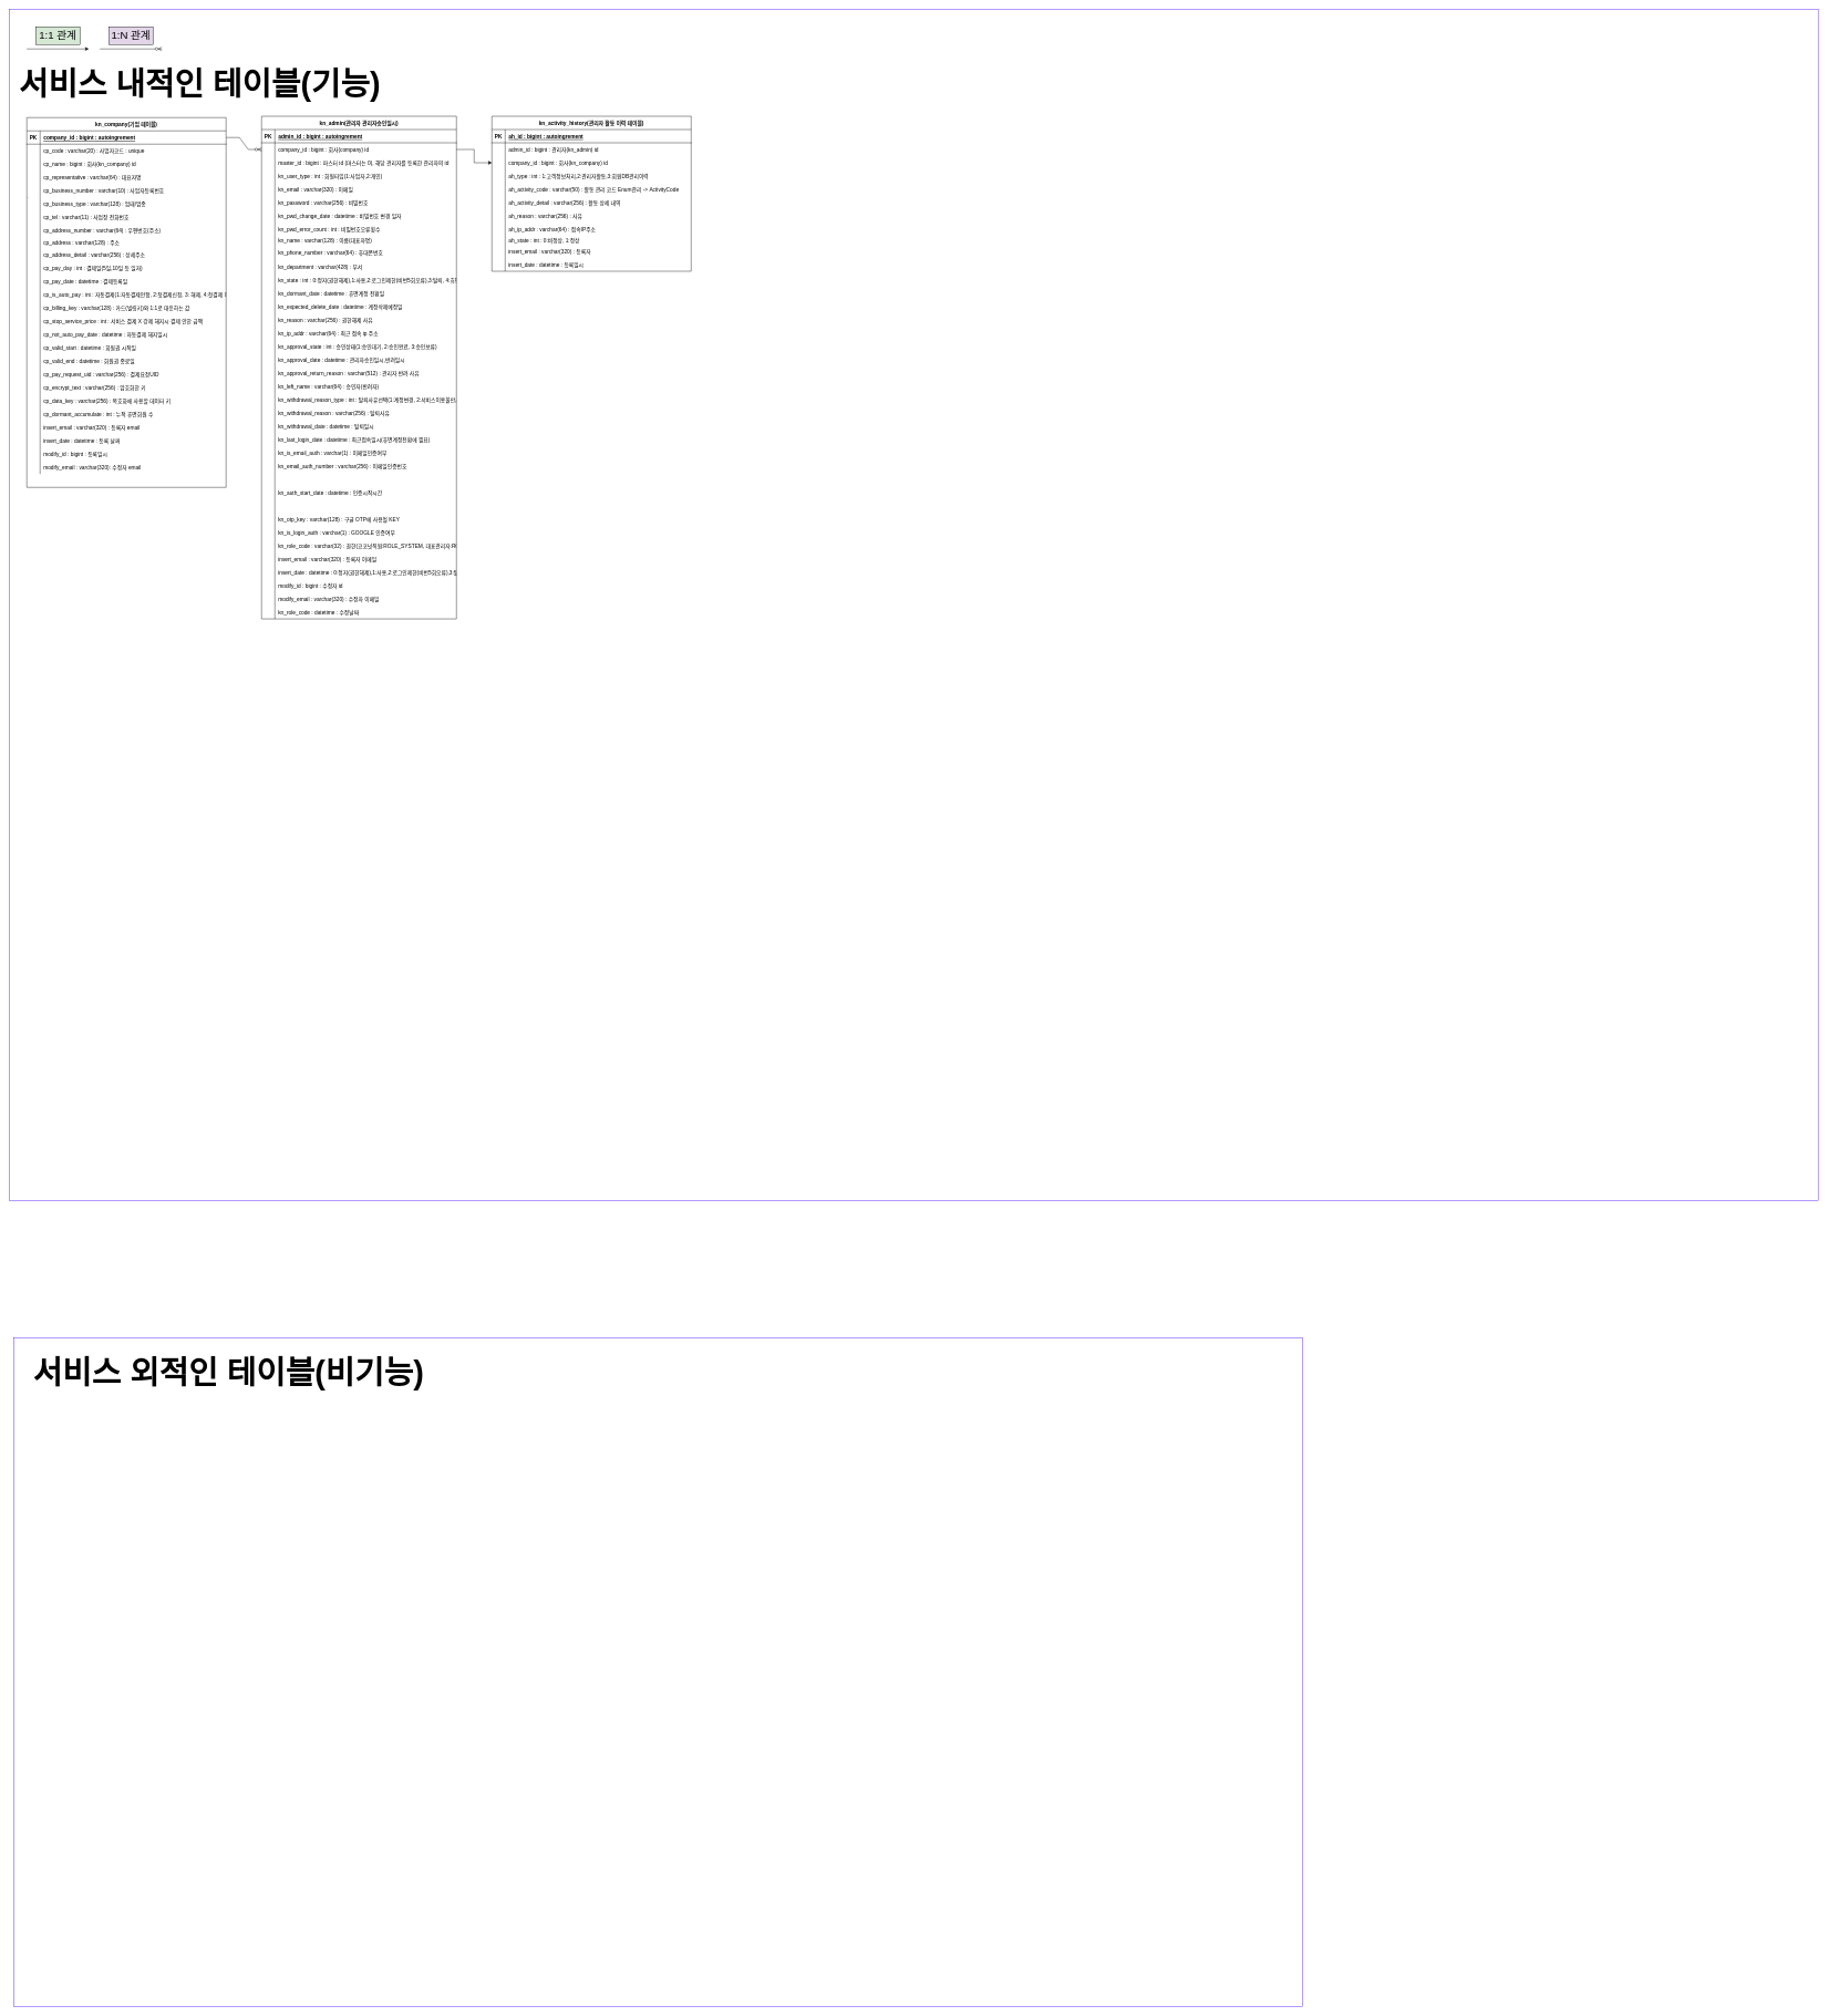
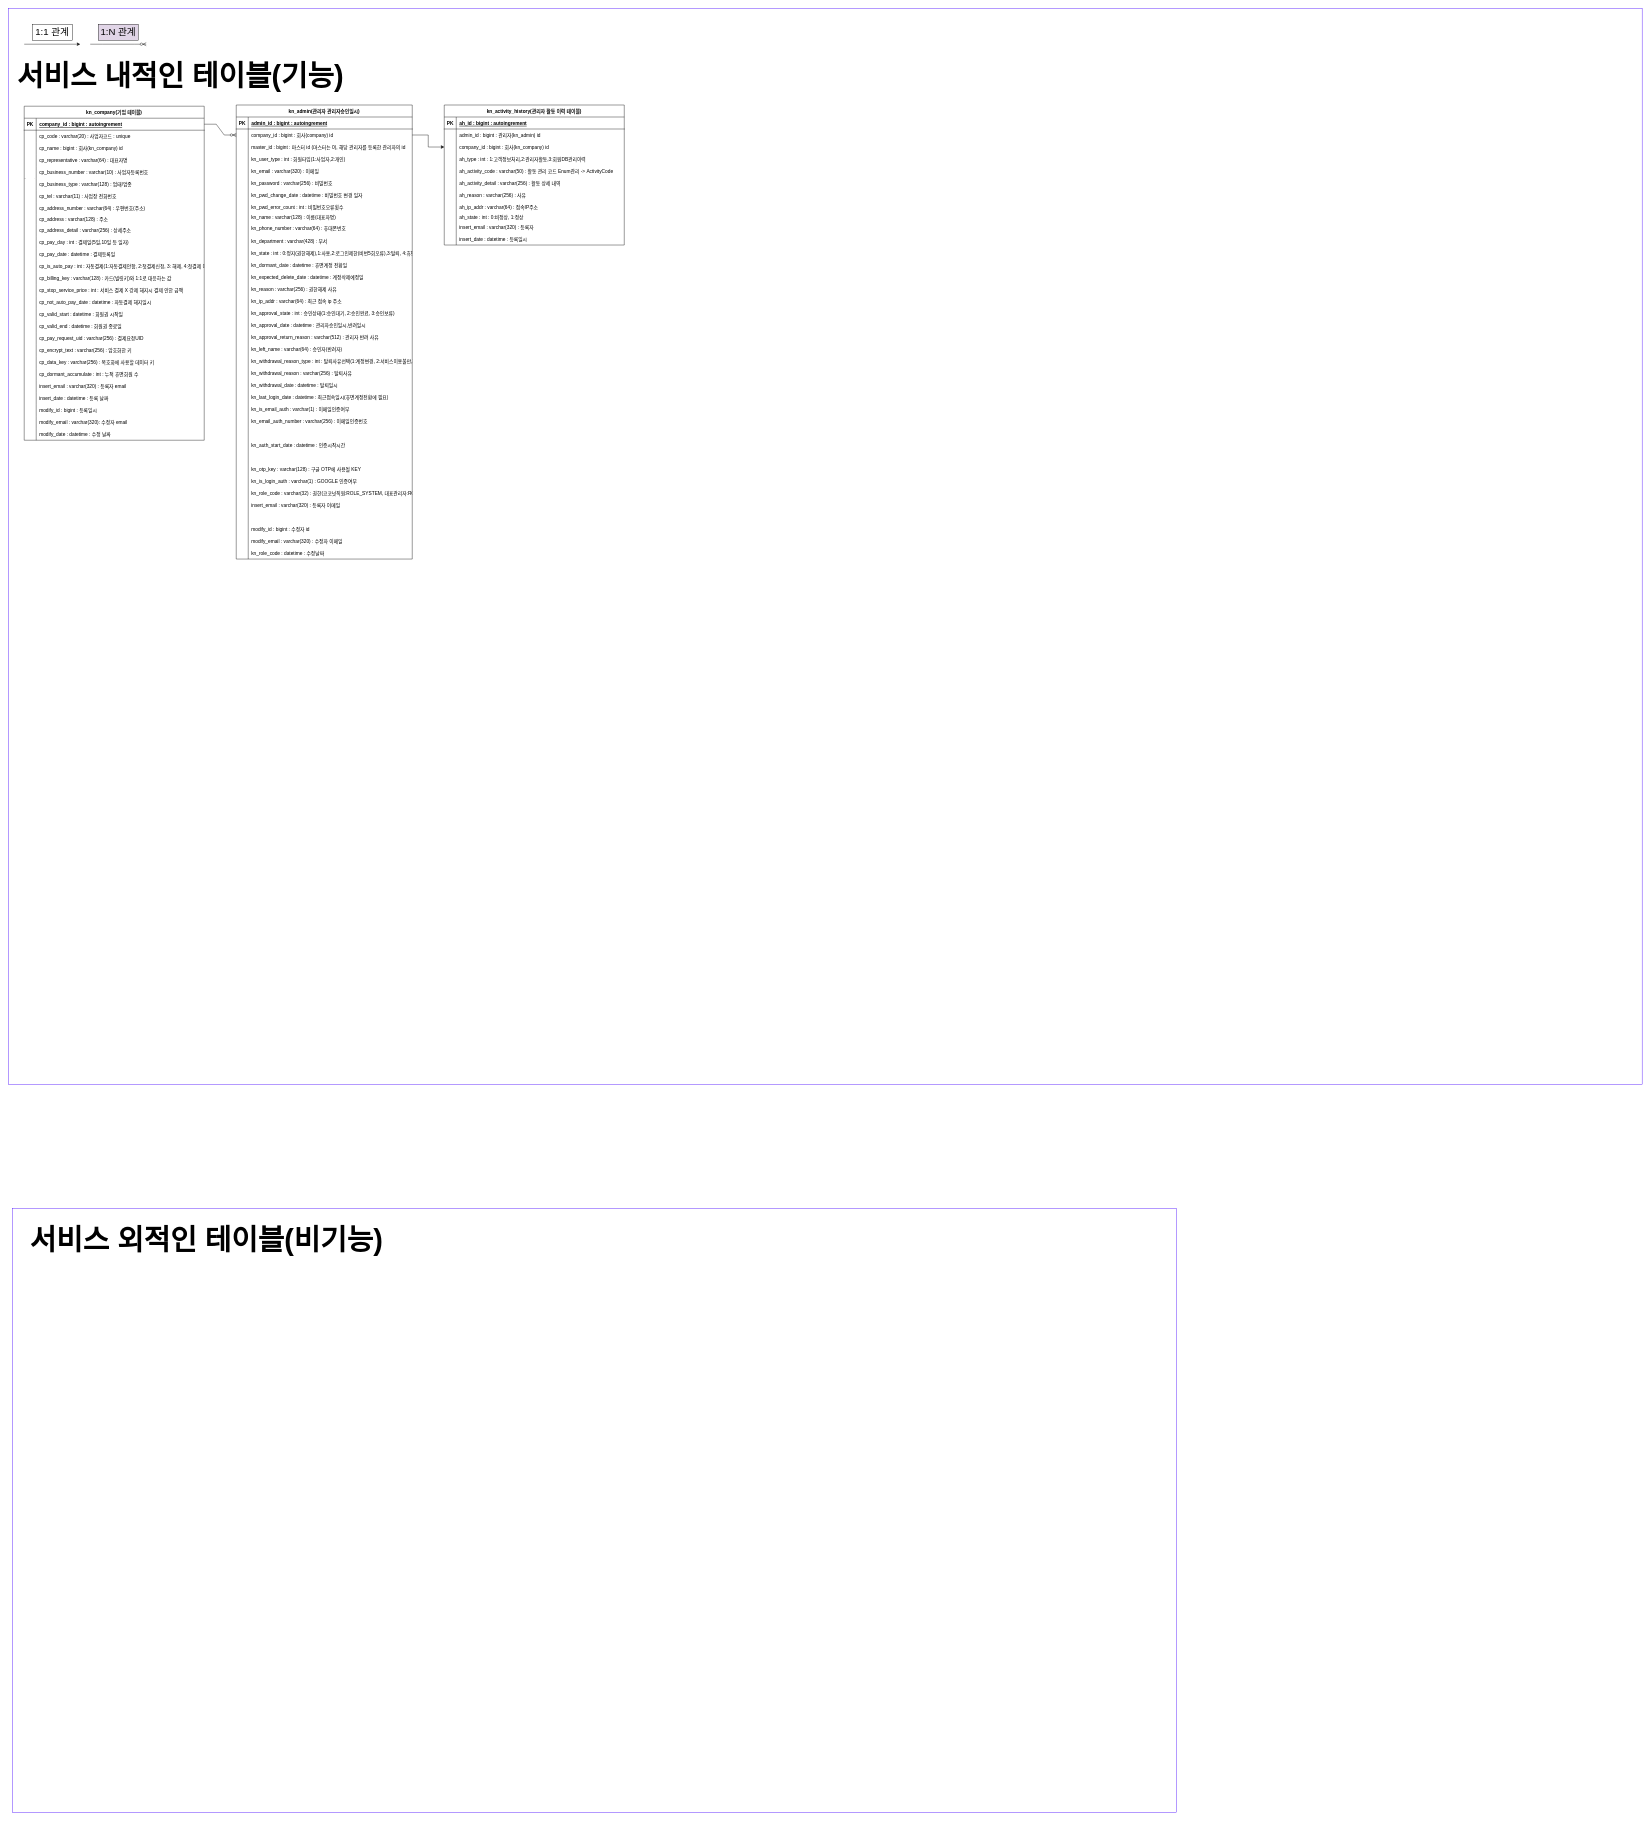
- <mxCell id="152" value="&lt;font style=&quot;font-size: 24px;&quot;&gt;1:1 관계&lt;/font&gt;" style="rounded=0;whiteSpace=wrap;html=1;container=0;fillColor=#d5e8d4;" vertex="1" parent="1"><mxGeometry x="80" y="60" width="100" height="40" as="geometry" /></mxCell>
+ <mxCell id="152" value="&lt;font style=&quot;font-size: 24px;&quot;&gt;1:1 관계&lt;/font&gt;" style="rounded=0;whiteSpace=wrap;html=1;container=0;" vertex="1" parent="1"><mxGeometry x="80" y="60" width="100" height="40" as="geometry" /></mxCell>
+ <mxCell id="234" value="modify_date : datetime : 수정 날짜" style="shape=partialRectangle;connectable=0;fillColor=none;top=0;left=0;bottom=0;right=0;align=left;spacingLeft=6;overflow=hidden;" vertex="1" parent="232"><mxGeometry x="30" width="420" height="30" as="geometry"><mxRectangle width="420" height="30" as="alternateBounds" /></mxGeometry></mxCell>
- <mxCell id="138" value="insert_date : datetime : 0:정지(권한해제),1:사용,2:로그인제한(비번5회오류),3:탈퇴, 4:휴면계정" style="shape=partialRectangle;connectable=0;fillColor=none;top=0;left=0;bottom=0;right=0;align=left;spacingLeft=6;overflow=hidden;" vertex="1" parent="136"><mxGeometry x="30" width="410" height="30" as="geometry"><mxRectangle width="410" height="30" as="alternateBounds" /></mxGeometry></mxCell>
